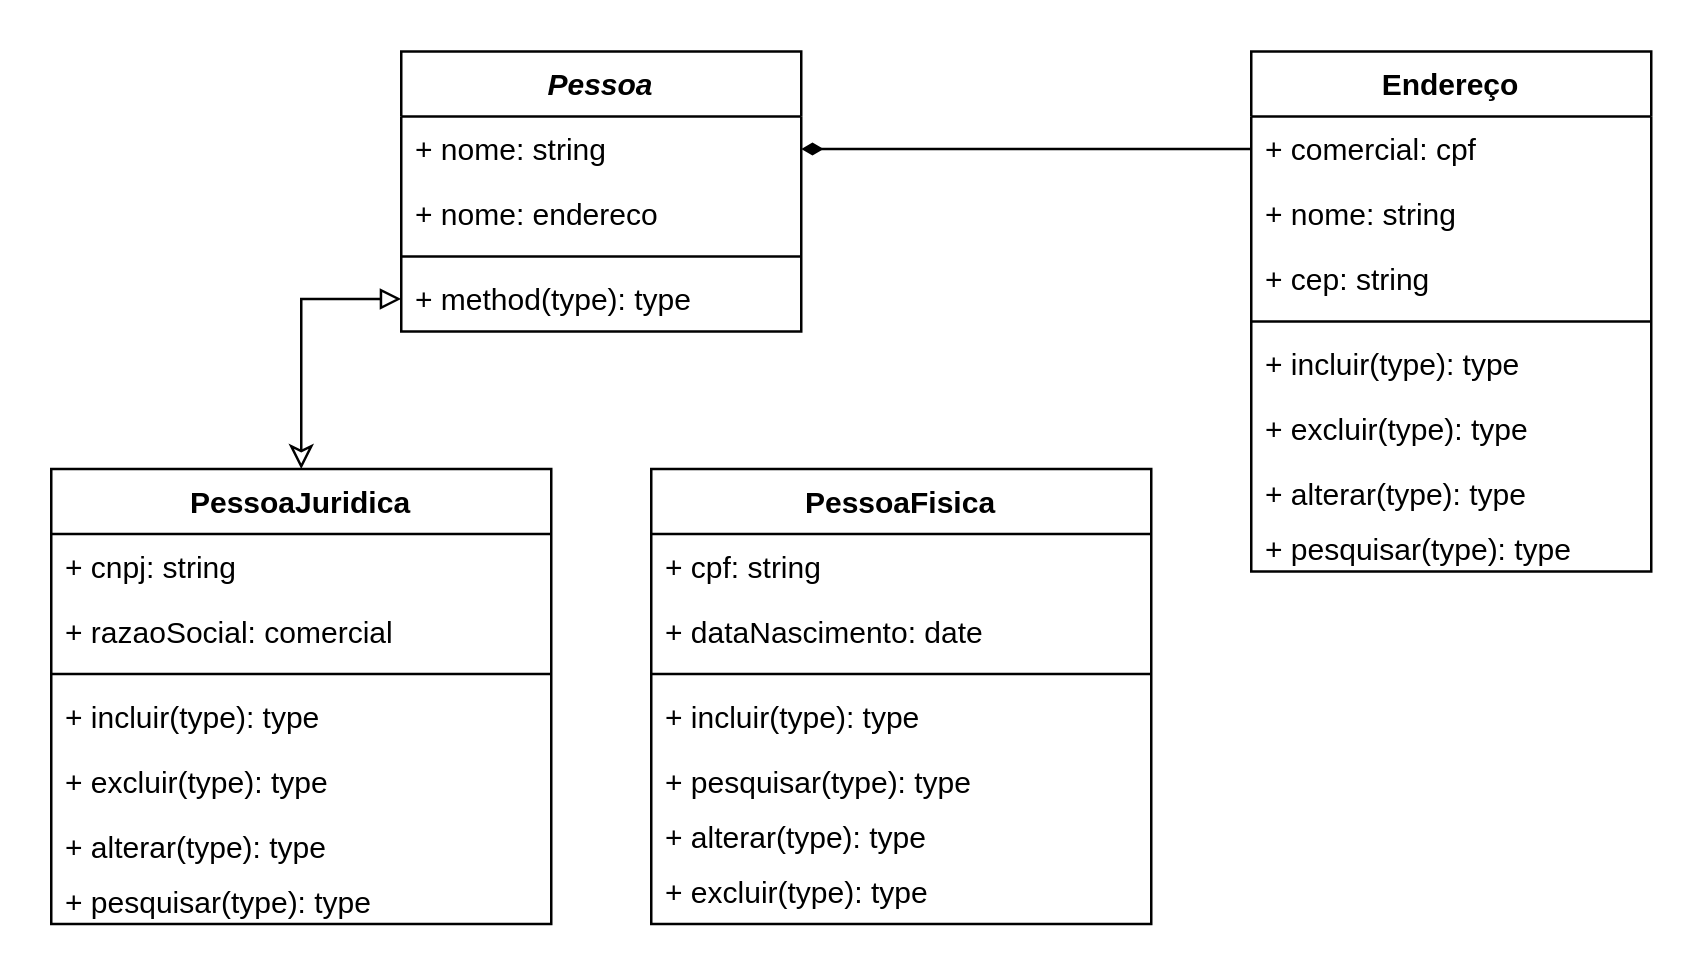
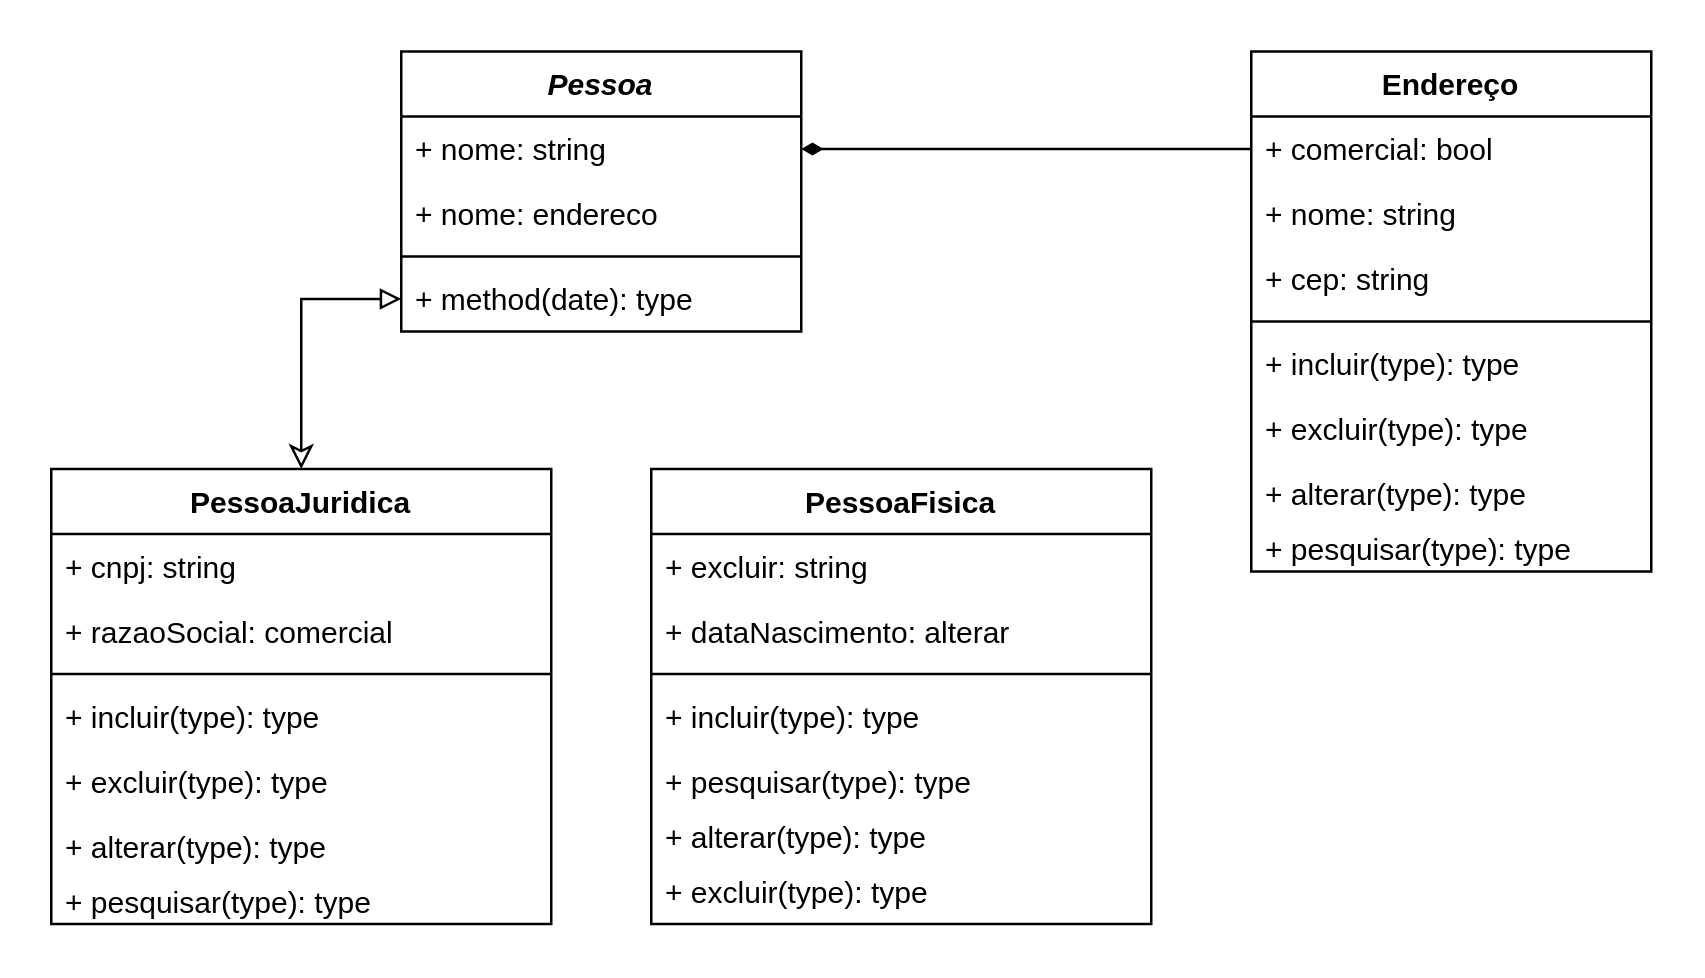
- <mxCell id="25" value="+ comercial: cpf" style="text;strokeColor=none;fillColor=none;align=left;verticalAlign=top;spacingLeft=4;spacingRight=4;overflow=hidden;rotatable=0;points=[[0,0.5],[1,0.5]];portConstraint=eastwest;" parent="24" vertex="1"><mxGeometry y="26" width="160" height="26" as="geometry" /></mxCell>
+ <mxCell id="25" value="+ comercial: bool" style="text;strokeColor=none;fillColor=none;align=left;verticalAlign=top;spacingLeft=4;spacingRight=4;overflow=hidden;rotatable=0;points=[[0,0.5],[1,0.5]];portConstraint=eastwest;" parent="24" vertex="1"><mxGeometry y="26" width="160" height="26" as="geometry" /></mxCell>
- <mxCell id="22" value="+ method(type): type" style="text;strokeColor=none;fillColor=none;align=left;verticalAlign=top;spacingLeft=4;spacingRight=4;overflow=hidden;rotatable=0;points=[[0,0.5],[1,0.5]];portConstraint=eastwest;" parent="18" vertex="1"><mxGeometry y="86" width="160" height="26" as="geometry" /></mxCell>
+ <mxCell id="22" value="+ method(date): type" style="text;strokeColor=none;fillColor=none;align=left;verticalAlign=top;spacingLeft=4;spacingRight=4;overflow=hidden;rotatable=0;points=[[0,0.5],[1,0.5]];portConstraint=eastwest;" parent="18" vertex="1"><mxGeometry y="86" width="160" height="26" as="geometry" /></mxCell>
- <mxCell id="11" value="+ cpf: string" style="text;strokeColor=none;fillColor=none;align=left;verticalAlign=top;spacingLeft=4;spacingRight=4;overflow=hidden;rotatable=0;points=[[0,0.5],[1,0.5]];portConstraint=eastwest;" parent="10" vertex="1"><mxGeometry y="26" width="200" height="26" as="geometry" /></mxCell>
+ <mxCell id="11" value="+ excluir: string" style="text;strokeColor=none;fillColor=none;align=left;verticalAlign=top;spacingLeft=4;spacingRight=4;overflow=hidden;rotatable=0;points=[[0,0.5],[1,0.5]];portConstraint=eastwest;" parent="10" vertex="1"><mxGeometry y="26" width="200" height="26" as="geometry" /></mxCell>
- <mxCell id="12" value="+ dataNascimento: date" style="text;strokeColor=none;fillColor=none;align=left;verticalAlign=top;spacingLeft=4;spacingRight=4;overflow=hidden;rotatable=0;points=[[0,0.5],[1,0.5]];portConstraint=eastwest;" parent="10" vertex="1"><mxGeometry y="52" width="200" height="26" as="geometry" /></mxCell>
+ <mxCell id="12" value="+ dataNascimento: alterar" style="text;strokeColor=none;fillColor=none;align=left;verticalAlign=top;spacingLeft=4;spacingRight=4;overflow=hidden;rotatable=0;points=[[0,0.5],[1,0.5]];portConstraint=eastwest;" parent="10" vertex="1"><mxGeometry y="52" width="200" height="26" as="geometry" /></mxCell>
